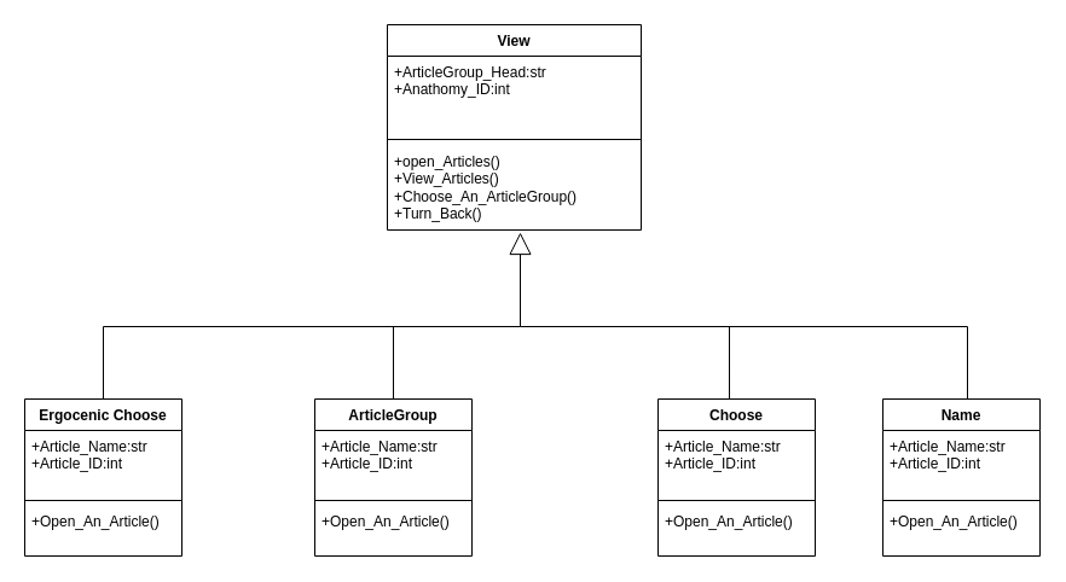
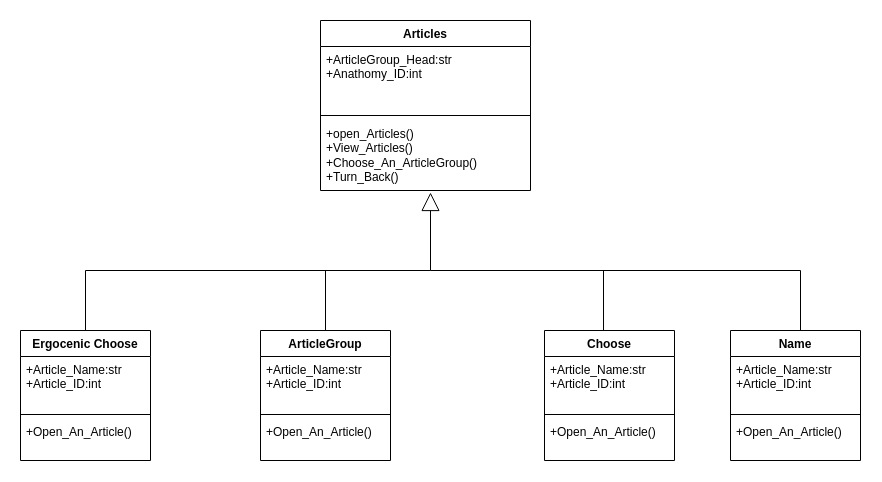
- <mxCell id="6" value="View" style="swimlane;fontStyle=1;align=center;verticalAlign=top;childLayout=stackLayout;horizontal=1;startSize=26;horizontalStack=0;resizeParent=1;resizeParentMax=0;resizeLast=0;collapsible=1;marginBottom=0;whiteSpace=wrap;html=1;" parent="1" vertex="1"><mxGeometry x="320" y="20" width="210" height="170" as="geometry"><mxRectangle x="160" y="130" width="100" height="30" as="alternateBounds" /></mxGeometry></mxCell>
+ <mxCell id="6" value="Articles" style="swimlane;fontStyle=1;align=center;verticalAlign=top;childLayout=stackLayout;horizontal=1;startSize=26;horizontalStack=0;resizeParent=1;resizeParentMax=0;resizeLast=0;collapsible=1;marginBottom=0;whiteSpace=wrap;html=1;" parent="1" vertex="1"><mxGeometry x="320" y="20" width="210" height="170" as="geometry"><mxRectangle x="160" y="130" width="100" height="30" as="alternateBounds" /></mxGeometry></mxCell>
